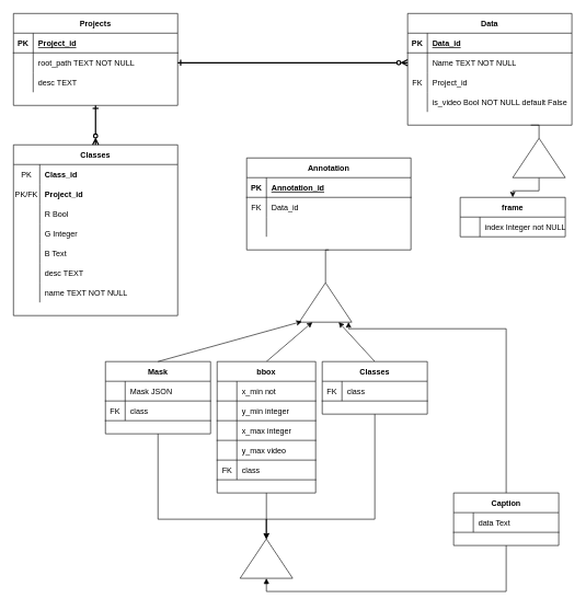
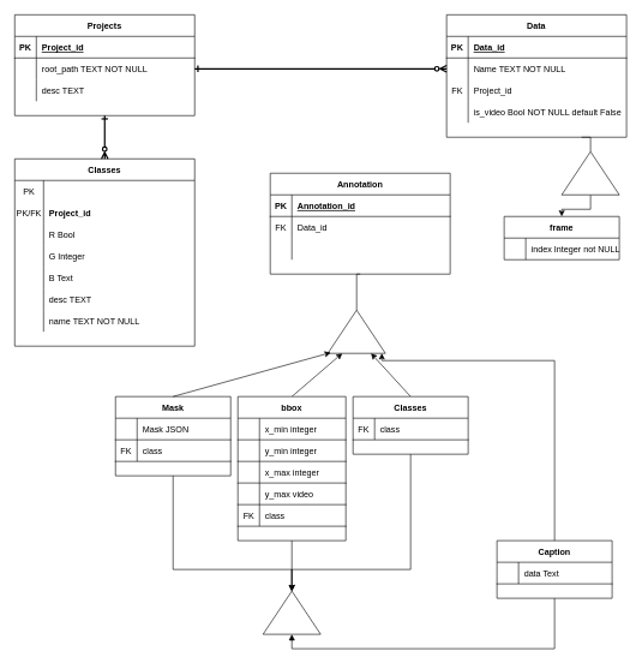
- <mxCell id="82" value="Class_id" style="shape=partialRectangle;overflow=hidden;connectable=0;fillColor=none;top=0;left=0;bottom=0;right=0;align=left;spacingLeft=6;fontStyle=1" vertex="1" parent="80"><mxGeometry x="40" width="210" height="30" as="geometry"><mxRectangle width="210" height="30" as="alternateBounds" /></mxGeometry></mxCell>
- <mxCell id="52" value="x_min not" style="shape=partialRectangle;overflow=hidden;connectable=0;fillColor=none;top=0;left=0;bottom=0;right=0;align=left;spacingLeft=6;fontStyle=0;" vertex="1" parent="50"><mxGeometry x="30" width="120" height="30" as="geometry"><mxRectangle width="120" height="30" as="alternateBounds" /></mxGeometry></mxCell>
+ <mxCell id="52" value="x_min integer" style="shape=partialRectangle;overflow=hidden;connectable=0;fillColor=none;top=0;left=0;bottom=0;right=0;align=left;spacingLeft=6;fontStyle=0;" vertex="1" parent="50"><mxGeometry x="30" width="120" height="30" as="geometry"><mxRectangle width="120" height="30" as="alternateBounds" /></mxGeometry></mxCell>
